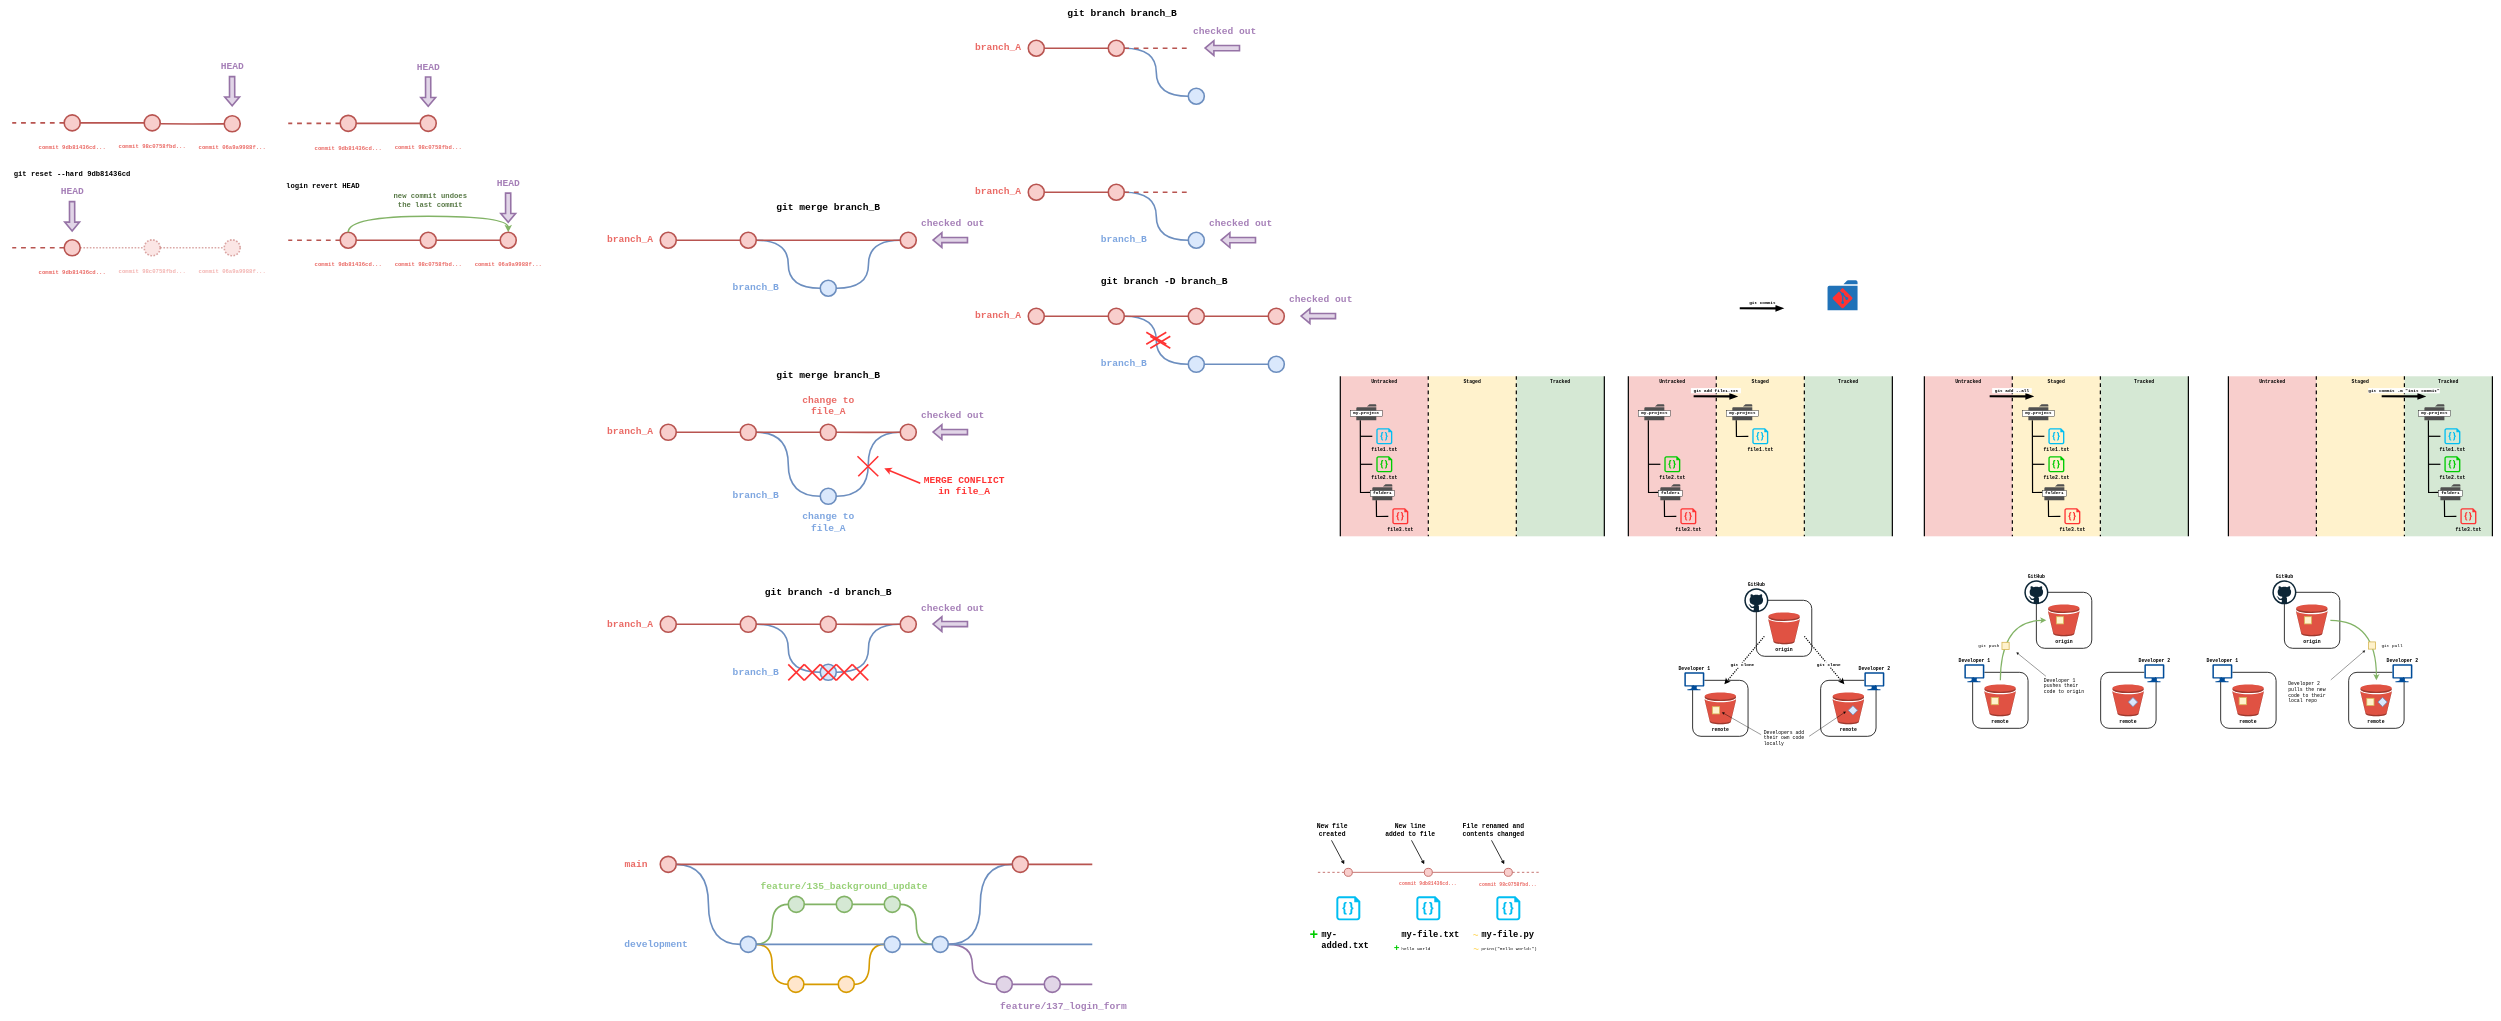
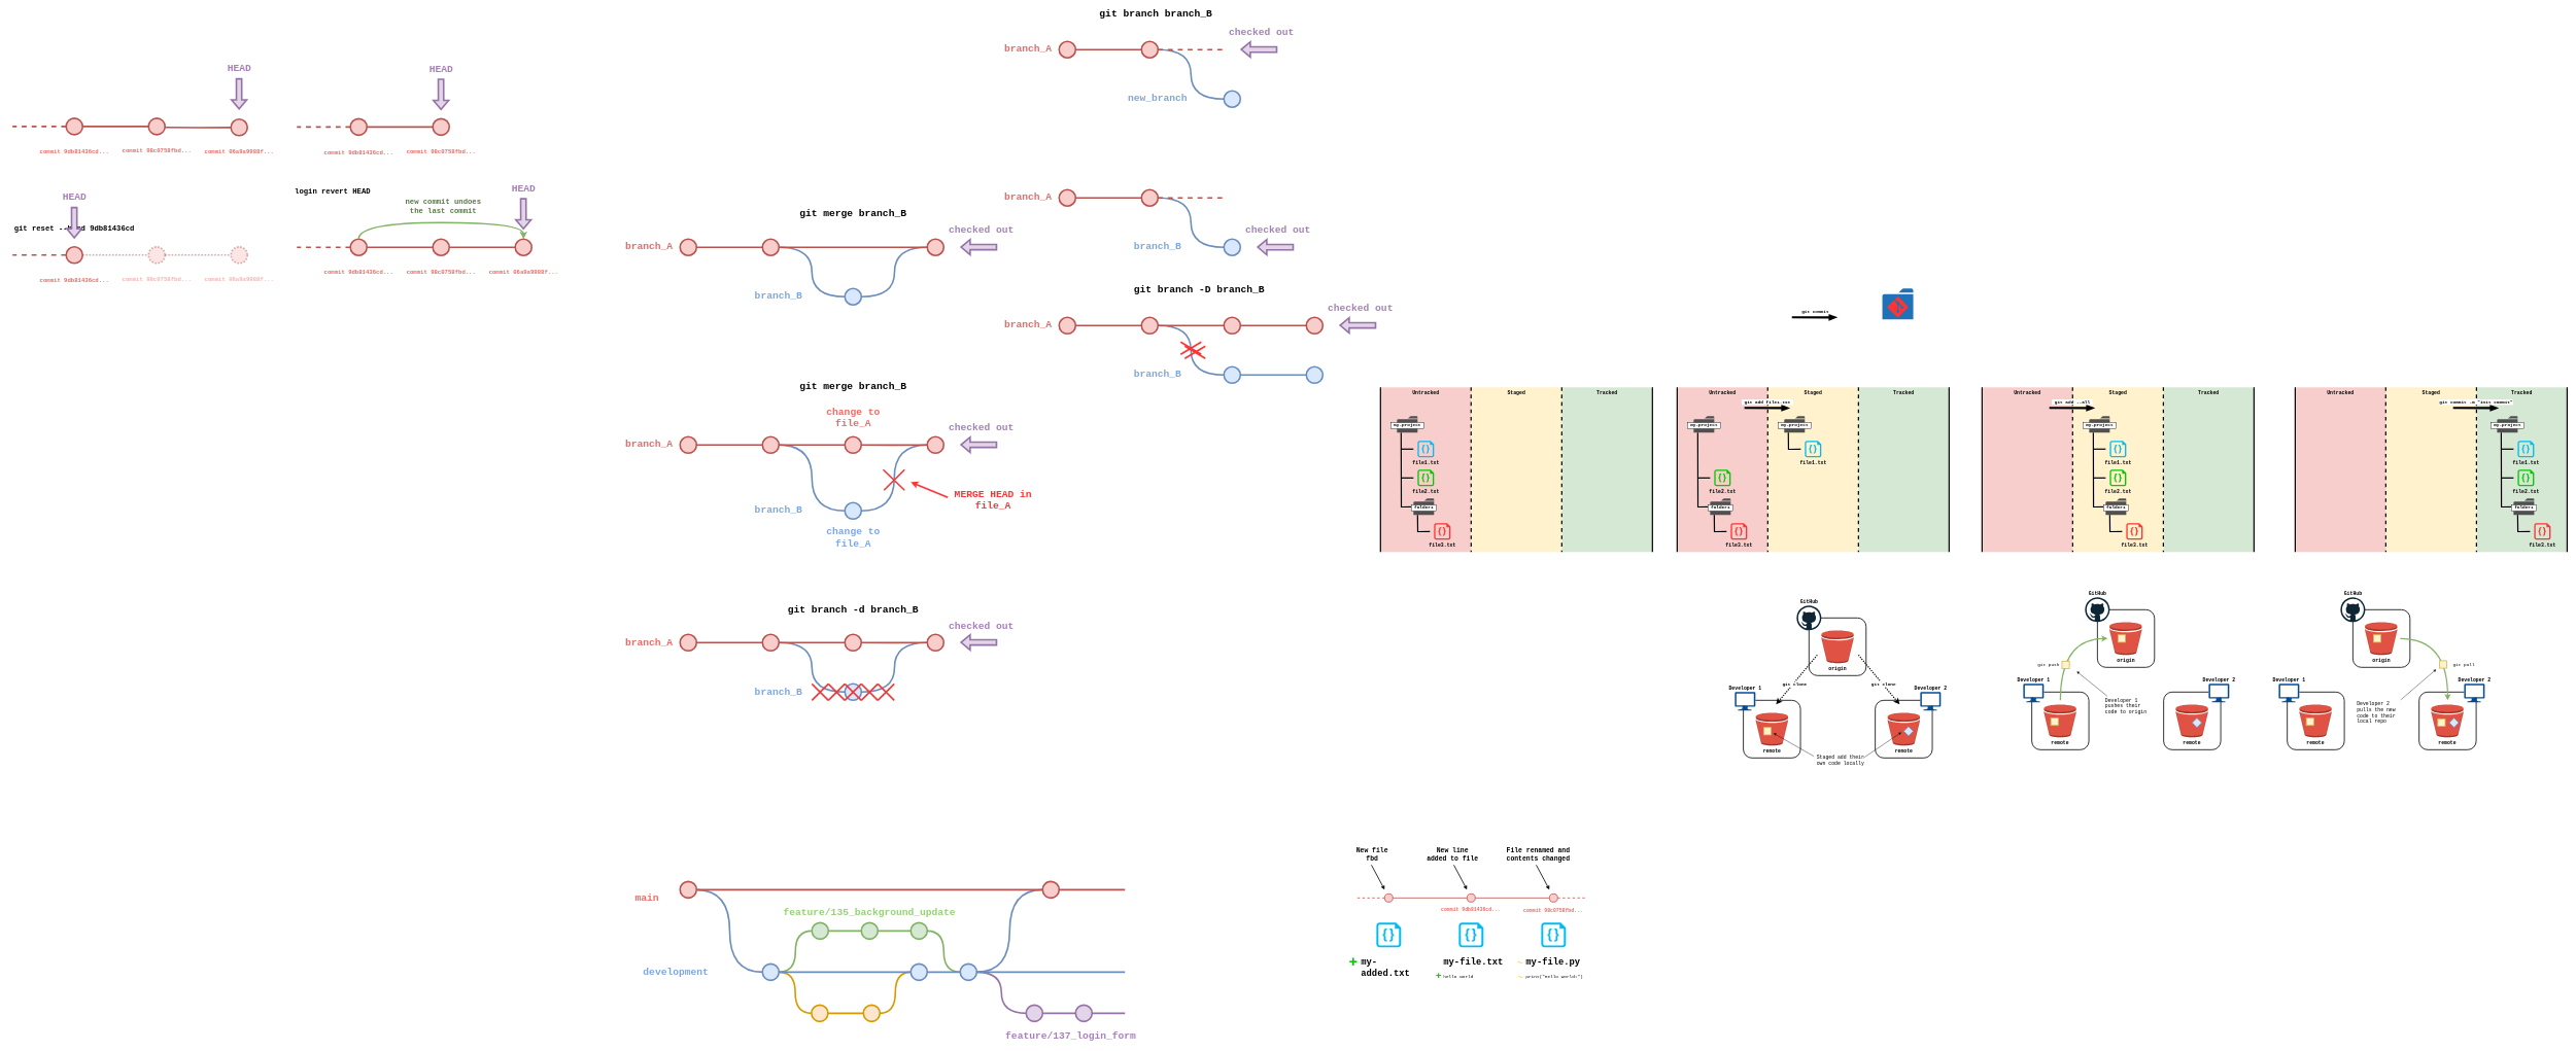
+ <mxCell id="195" value="&lt;font&gt;new_branch&lt;/font&gt;" style="text;html=1;strokeColor=none;fillColor=none;align=center;verticalAlign=middle;whiteSpace=wrap;rounded=0;fontSize=24;fontFamily=Courier New;fontStyle=1;fontColor=#7EA6E0;" vertex="1" parent="1"><mxGeometry x="2734" y="225" width="150" height="30" as="geometry" /></mxCell>
- <mxCell id="353" value="git reset --hard 9db81436cd" style="text;html=1;strokeColor=none;fillColor=none;align=center;verticalAlign=middle;whiteSpace=wrap;rounded=0;dashed=1;fontFamily=Courier New;fontSize=18;fontColor=#000000;fontStyle=1" vertex="1" parent="1"><mxGeometry x="20" y="420" width="320" height="30" as="geometry" /></mxCell>
+ <mxCell id="353" value="git reset --hard 9db81436cd" style="text;html=1;strokeColor=none;fillColor=none;align=center;verticalAlign=middle;whiteSpace=wrap;rounded=0;dashed=1;fontFamily=Courier New;fontSize=18;fontColor=#000000;fontStyle=1" vertex="1" parent="1"><mxGeometry x="20" y="540" width="320" height="30" as="geometry" /></mxCell>
- <mxCell id="319" value="MERGE CONFLICT in file_A" style="text;html=1;strokeColor=none;fillColor=none;align=center;verticalAlign=middle;whiteSpace=wrap;rounded=0;dashed=1;fontFamily=Courier New;fontSize=24;fontColor=#FF3333;fontStyle=1" vertex="1" parent="1"><mxGeometry x="2300" y="1200" width="220" height="30" as="geometry" /></mxCell>
+ <mxCell id="319" value="MERGE HEAD in file_A" style="text;html=1;strokeColor=none;fillColor=none;align=center;verticalAlign=middle;whiteSpace=wrap;rounded=0;dashed=1;fontFamily=Courier New;fontSize=24;fontColor=#FF3333;fontStyle=1" vertex="1" parent="1"><mxGeometry x="2300" y="1200" width="220" height="30" as="geometry" /></mxCell>
- <mxCell id="88" value="Developers add their own code locally" style="text;html=1;strokeColor=none;fillColor=none;align=left;verticalAlign=middle;whiteSpace=wrap;rounded=0;labelBackgroundColor=default;fontFamily=Courier New;" parent="1" vertex="1"><mxGeometry x="4406.88" y="1830" width="121.69" height="30" as="geometry" /></mxCell>
+ <mxCell id="88" value="Staged add their own code locally" style="text;html=1;strokeColor=none;fillColor=none;align=left;verticalAlign=middle;whiteSpace=wrap;rounded=0;labelBackgroundColor=default;fontFamily=Courier New;" parent="1" vertex="1"><mxGeometry x="4406.88" y="1830" width="121.69" height="30" as="geometry" /></mxCell>
- <mxCell id="122" value="New file created" style="text;html=1;strokeColor=none;fillColor=none;align=center;verticalAlign=middle;whiteSpace=wrap;rounded=0;labelBackgroundColor=default;labelBorderColor=none;fontFamily=Courier New;fontSize=16;fontColor=#000000;fontStyle=1" parent="1" vertex="1"><mxGeometry x="3280" y="2060" width="100" height="30" as="geometry" /></mxCell>
+ <mxCell id="122" value="New file fbd" style="text;html=1;strokeColor=none;fillColor=none;align=center;verticalAlign=middle;whiteSpace=wrap;rounded=0;labelBackgroundColor=default;labelBorderColor=none;fontFamily=Courier New;fontSize=16;fontColor=#000000;fontStyle=1" parent="1" vertex="1"><mxGeometry x="3280" y="2060" width="100" height="30" as="geometry" /></mxCell>
- <mxCell id="268" value="main" style="text;html=1;strokeColor=none;fillColor=none;align=center;verticalAlign=middle;whiteSpace=wrap;rounded=0;fontSize=24;fontFamily=Courier New;fontStyle=1;fontColor=#EA6B66;" vertex="1" parent="1"><mxGeometry x="1540" y="2145" width="100" height="30" as="geometry" /></mxCell>
+ <mxCell id="268" value="main" style="text;html=1;strokeColor=none;fillColor=none;align=center;verticalAlign=middle;whiteSpace=wrap;rounded=0;fontSize=24;fontFamily=Courier New;fontStyle=1;fontColor=#EA6B66;" vertex="1" parent="1"><mxGeometry x="1520" y="2165" width="100" height="30" as="geometry" /></mxCell>
- <mxCell id="293" value="&lt;font color=&quot;#a680b8&quot;&gt;feature/137_login_form&lt;/font&gt;" style="text;html=1;strokeColor=none;fillColor=none;align=center;verticalAlign=middle;whiteSpace=wrap;rounded=0;fontSize=24;fontFamily=Courier New;fontStyle=1;fontColor=#FFB570;" vertex="1" parent="1"><mxGeometry x="2510" y="2500" width="297" height="30" as="geometry" /></mxCell>
+ <mxCell id="293" value="&lt;font color=&quot;#a680b8&quot;&gt;feature/137_login_form&lt;/font&gt;" style="text;html=1;strokeColor=none;fillColor=none;align=center;verticalAlign=middle;whiteSpace=wrap;rounded=0;fontSize=24;fontFamily=Courier New;fontStyle=1;fontColor=#FFB570;" vertex="1" parent="1"><mxGeometry x="2450" y="2500" width="297" height="30" as="geometry" /></mxCell>
